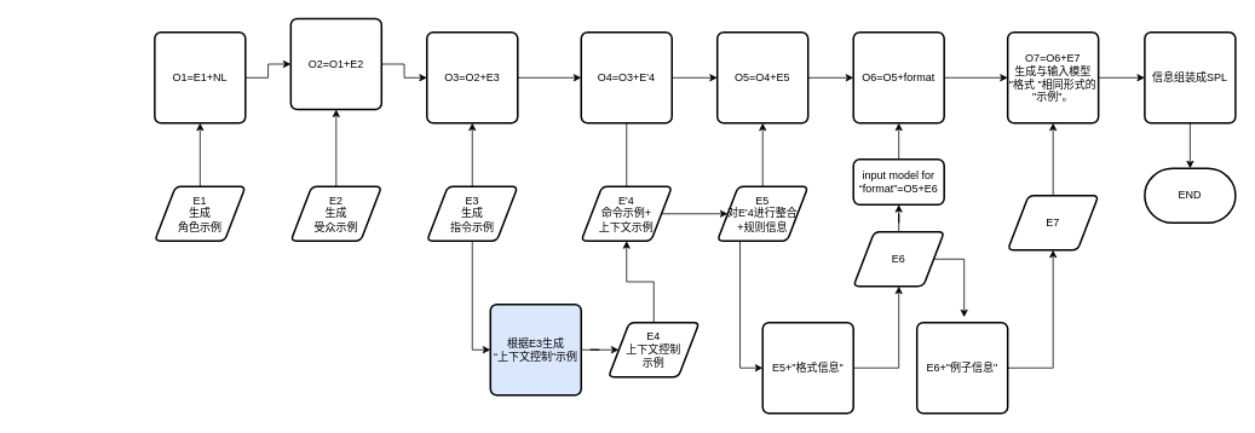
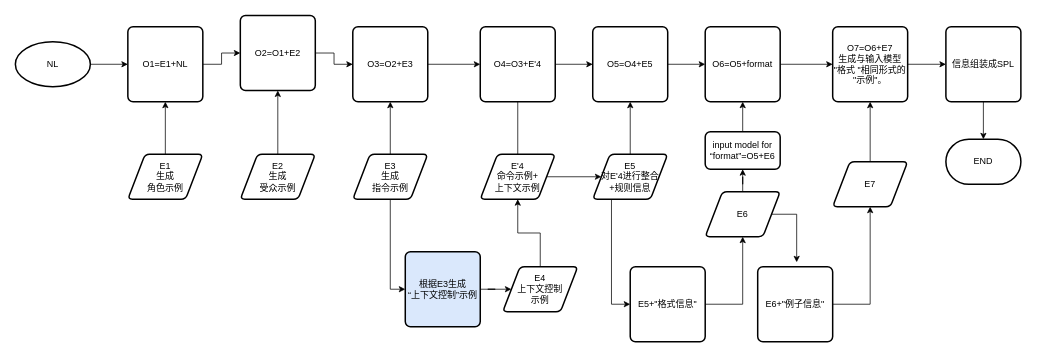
+ <mxCell id="3" value="NL" style="strokeWidth=2;html=1;shape=mxgraph.flowchart.start_1;whiteSpace=wrap;" vertex="1" parent="1"><mxGeometry y="55" width="100" height="60" as="geometry" x="20" /></mxCell>
+ <mxCell id="2" style="edgeStyle=orthogonalEdgeStyle;rounded=0;orthogonalLoop=1;jettySize=auto;html=1;exitX=1;exitY=0.5;exitDx=0;exitDy=0;exitPerimeter=0;entryX=0;entryY=0.5;entryDx=0;entryDy=0;" edge="1" parent="1" source="3" target="5"><mxGeometry relative="1" as="geometry" /></mxCell>
